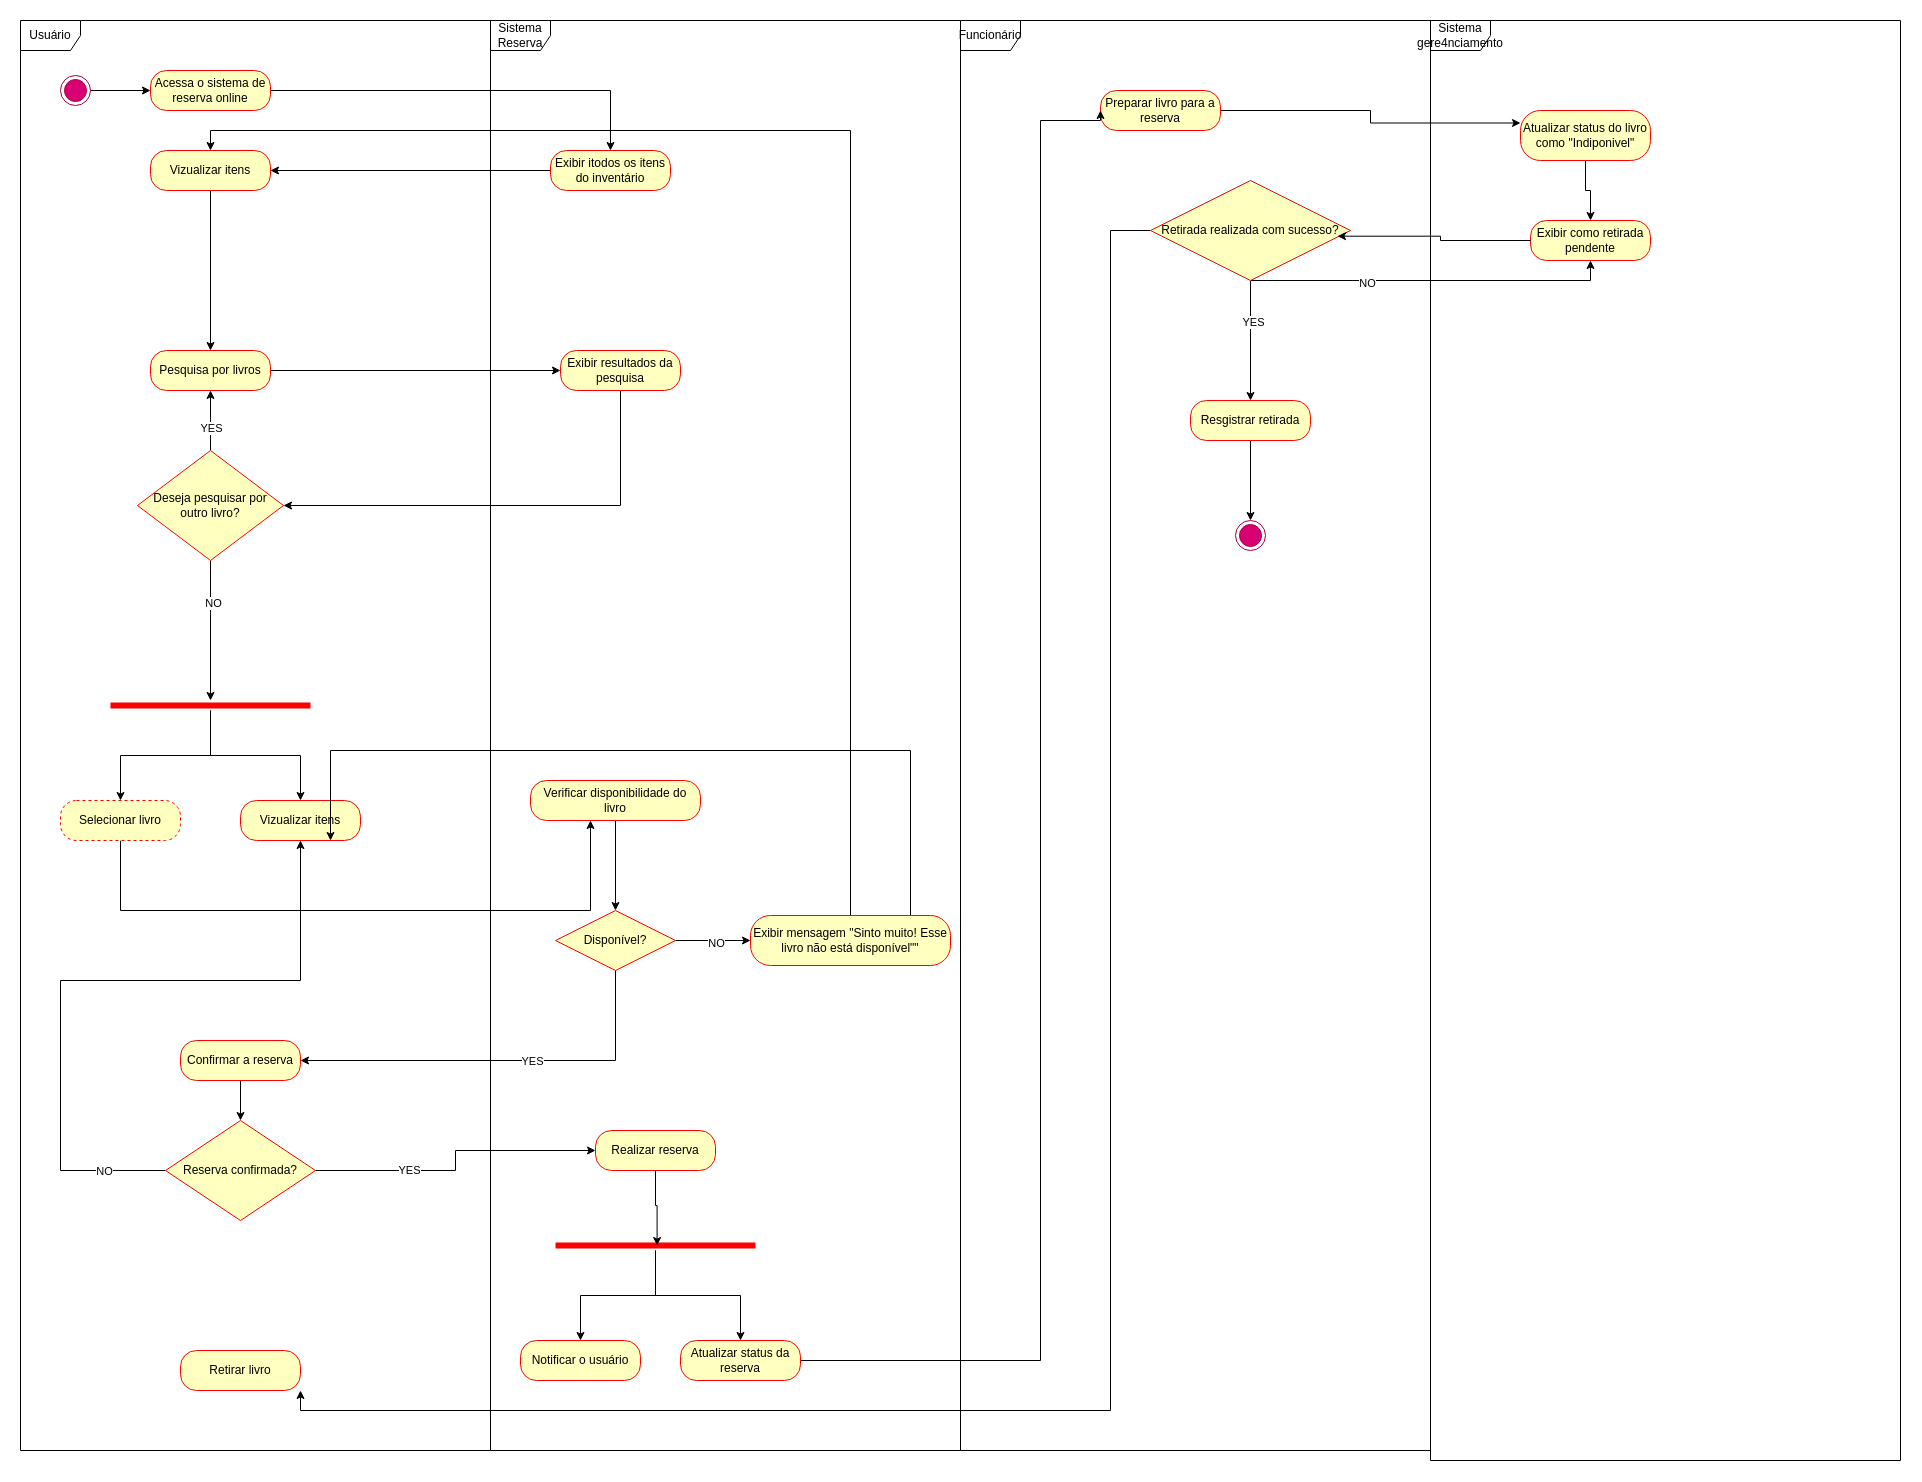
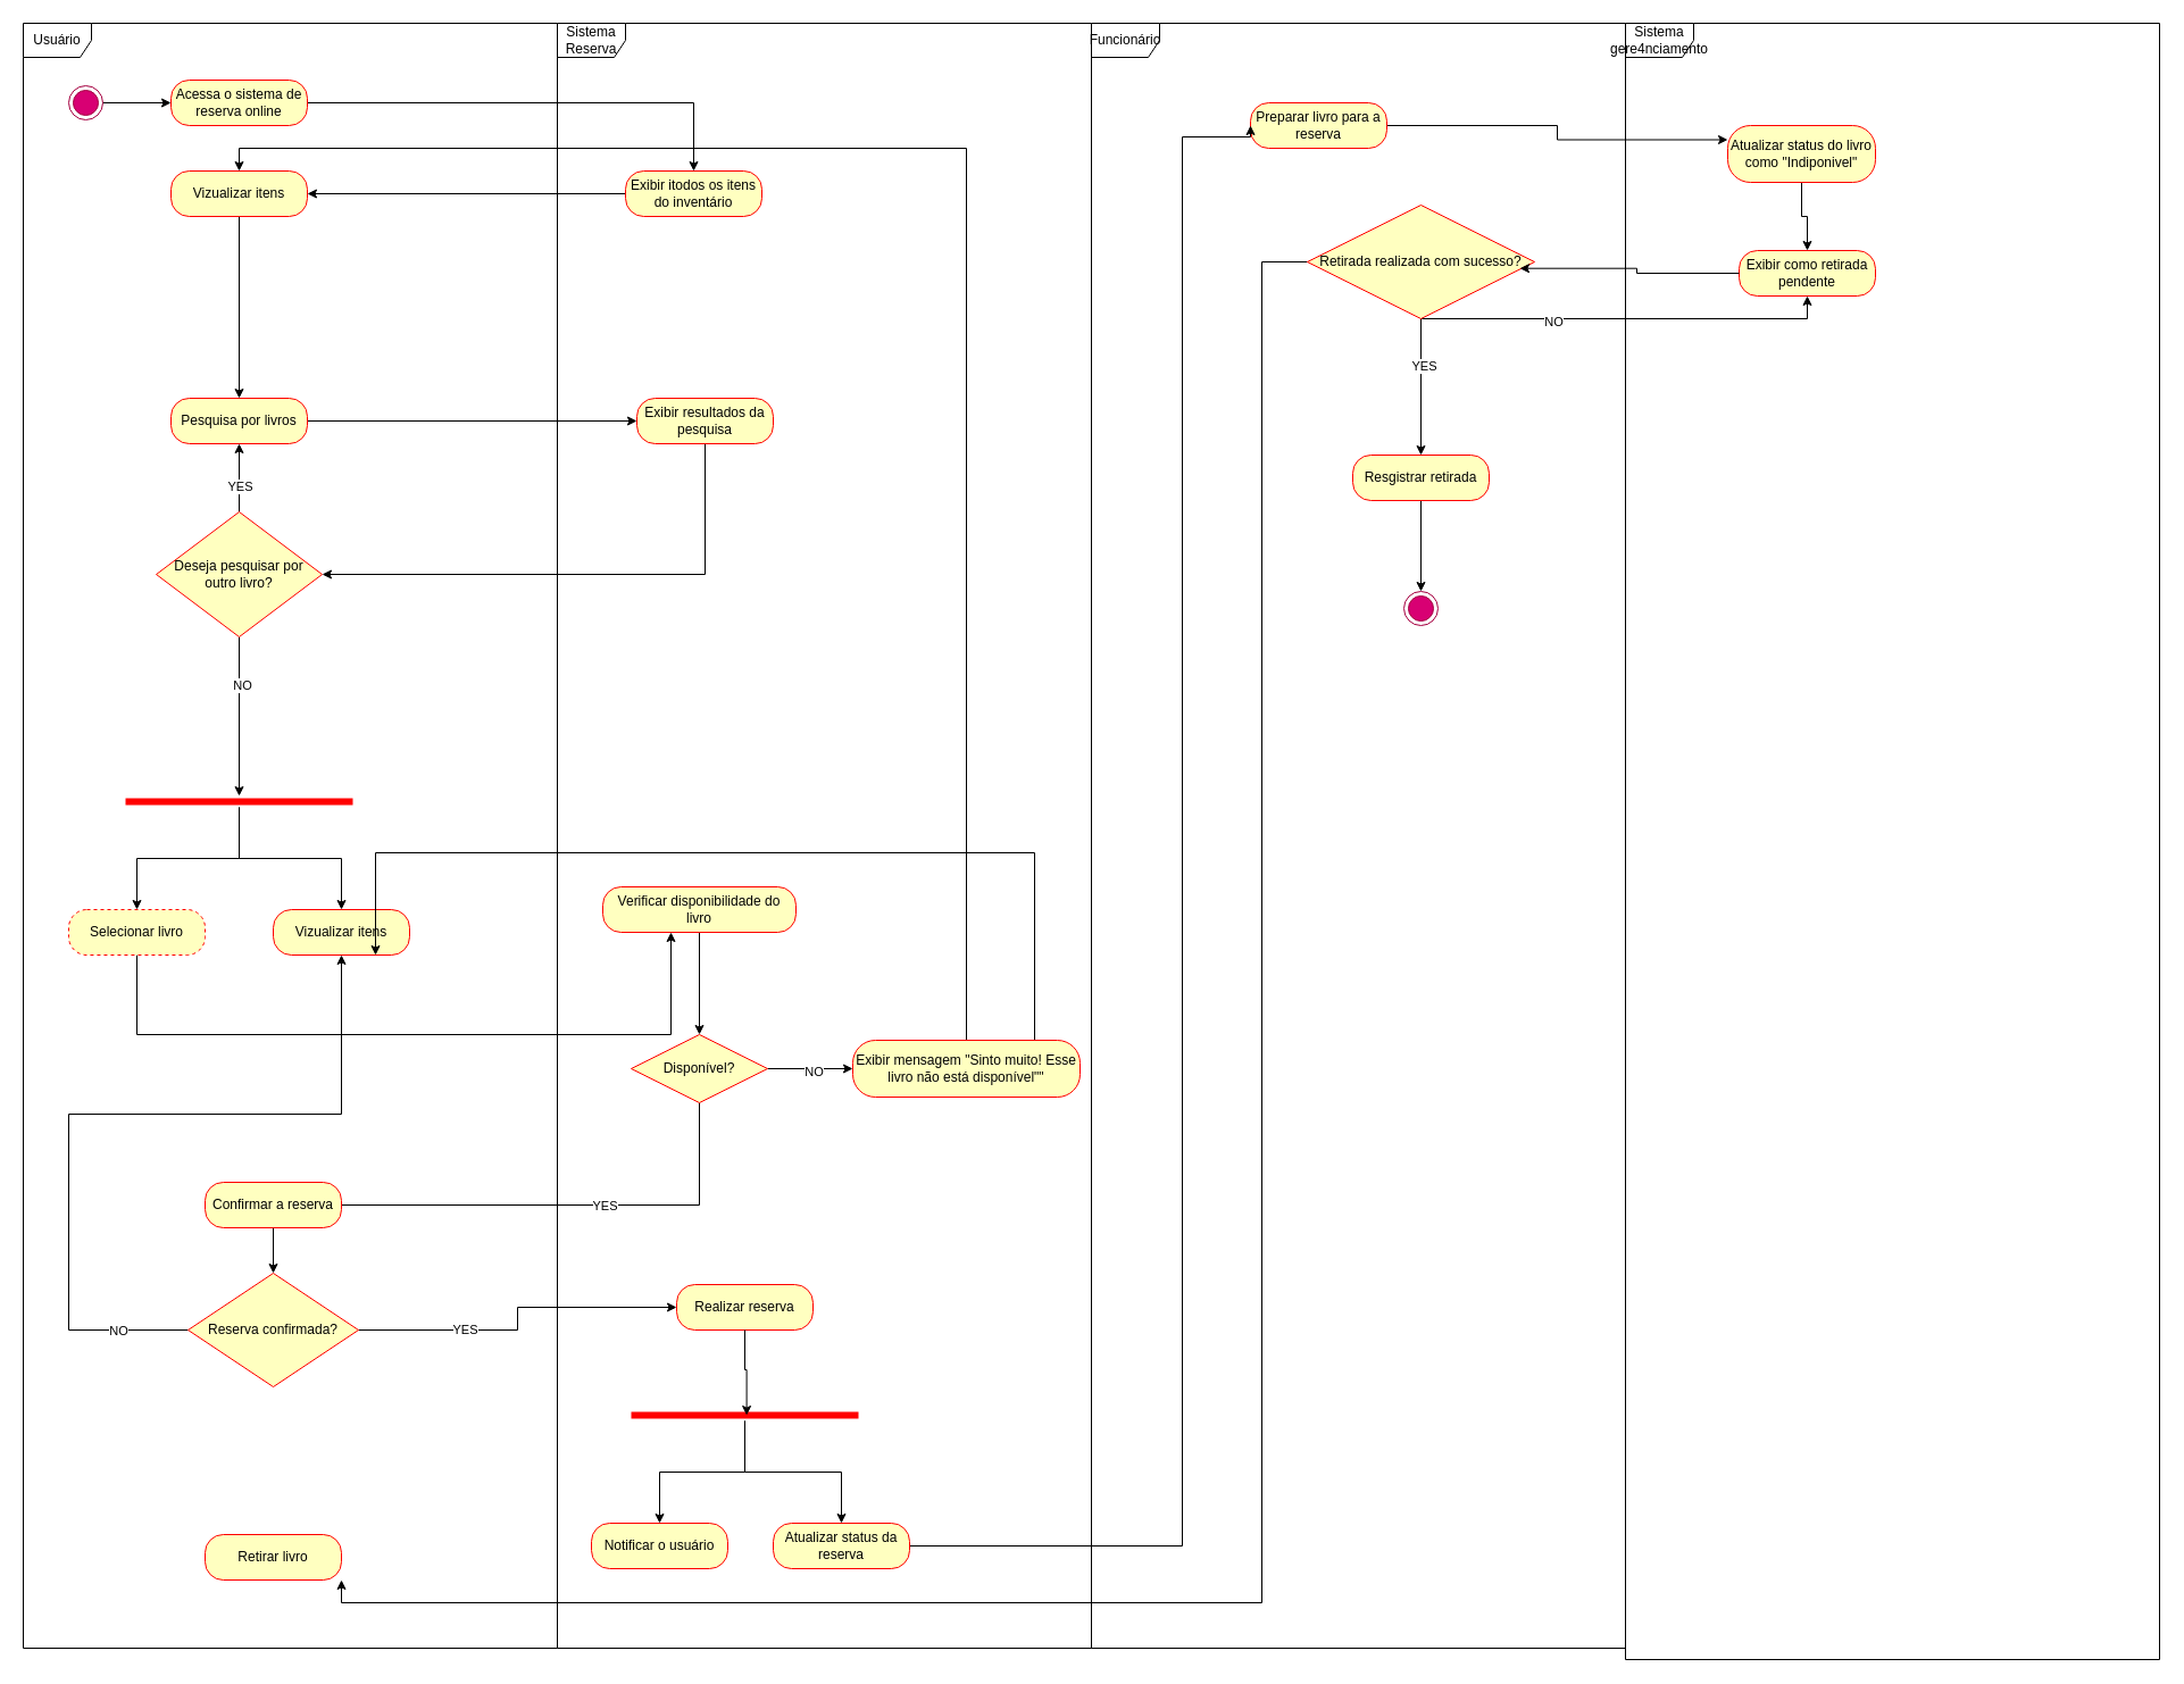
- <mxCell id="22" style="edgeStyle=orthogonalEdgeStyle;rounded=0;orthogonalLoop=1;jettySize=auto;html=1;" edge="1" parent="1" source="26" target="36"><mxGeometry relative="1" as="geometry"><Array as="points"><mxPoint x="615" y="1060" /></Array></mxGeometry></mxCell>
+ <mxCell id="22" style="edgeStyle=orthogonalEdgeStyle;rounded=0;orthogonalLoop=1;jettySize=auto;html=1;endArrow=none;" edge="1" parent="1" source="26" target="36"><mxGeometry relative="1" as="geometry"><Array as="points"><mxPoint x="615" y="1060" /></Array></mxGeometry></mxCell>
